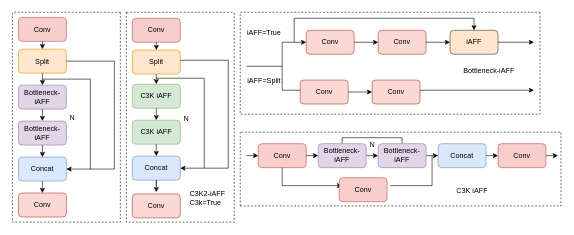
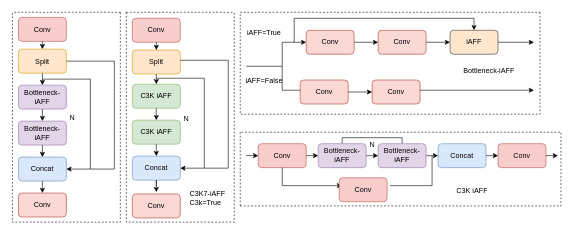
- <mxCell id="73" value="iAFF=Split" style="text;html=1;align=center;verticalAlign=middle;whiteSpace=wrap;rounded=0;" vertex="1" parent="1"><mxGeometry x="410" y="120" width="60" height="30" as="geometry" /></mxCell>
+ <mxCell id="73" value="iAFF=False" style="text;html=1;align=center;verticalAlign=middle;whiteSpace=wrap;rounded=0;" vertex="1" parent="1"><mxGeometry x="410" y="120" width="60" height="30" as="geometry" /></mxCell>
- <mxCell id="33" value="C3K2-iAFF&lt;div&gt;C3k=True&lt;/div&gt;" style="text;strokeColor=none;fillColor=none;align=left;verticalAlign=middle;spacingLeft=4;spacingRight=4;overflow=hidden;points=[[0,0.5],[1,0.5]];portConstraint=eastwest;rotatable=0;whiteSpace=wrap;html=1;direction=east;" vertex="1" parent="1"><mxGeometry x="310" y="310" width="100" height="40" as="geometry" /></mxCell>
+ <mxCell id="33" value="C3K7-iAFF&lt;div&gt;C3k=True&lt;/div&gt;" style="text;strokeColor=none;fillColor=none;align=left;verticalAlign=middle;spacingLeft=4;spacingRight=4;overflow=hidden;points=[[0,0.5],[1,0.5]];portConstraint=eastwest;rotatable=0;whiteSpace=wrap;html=1;direction=east;" vertex="1" parent="1"><mxGeometry x="310" y="310" width="100" height="40" as="geometry" /></mxCell>
